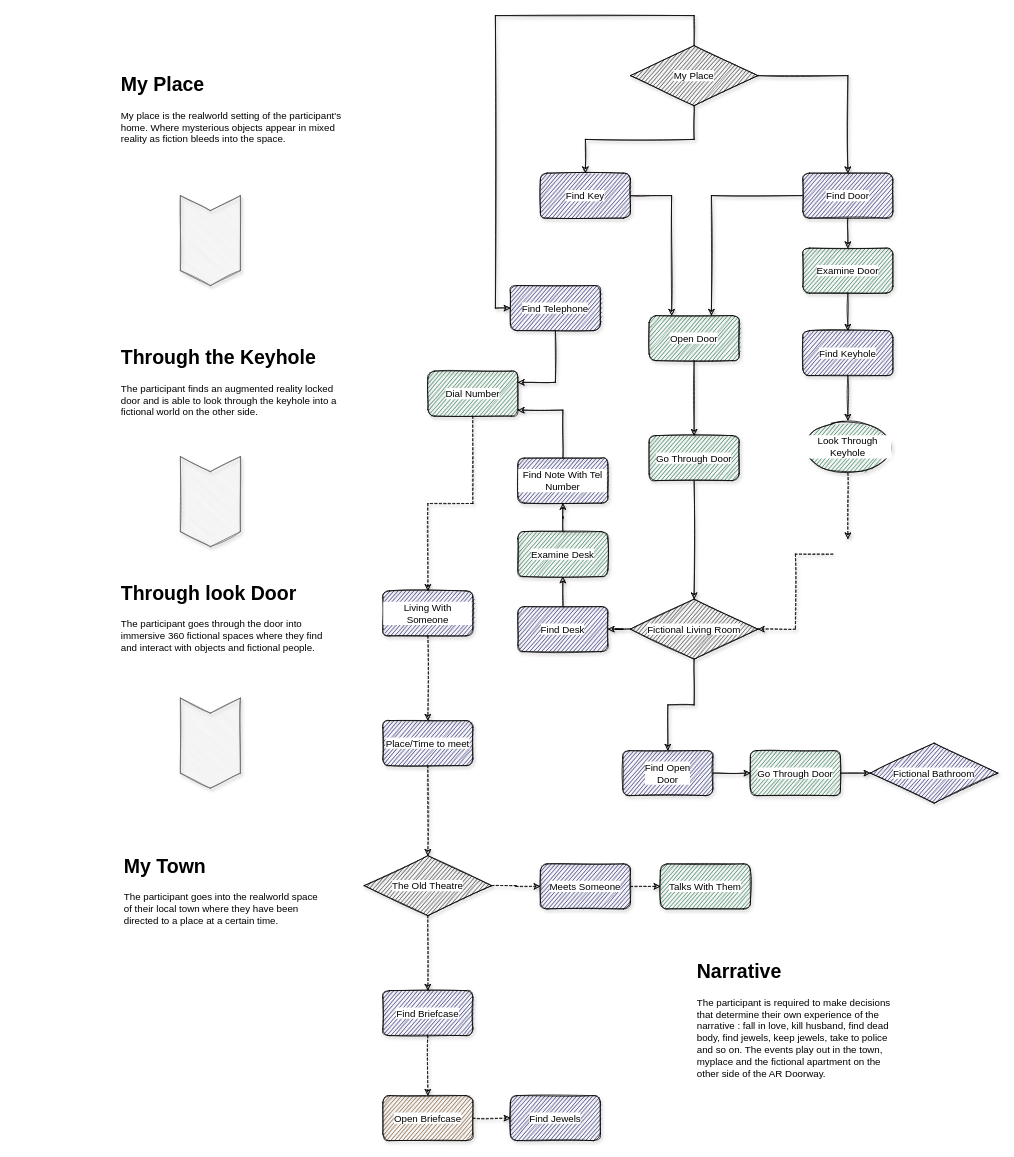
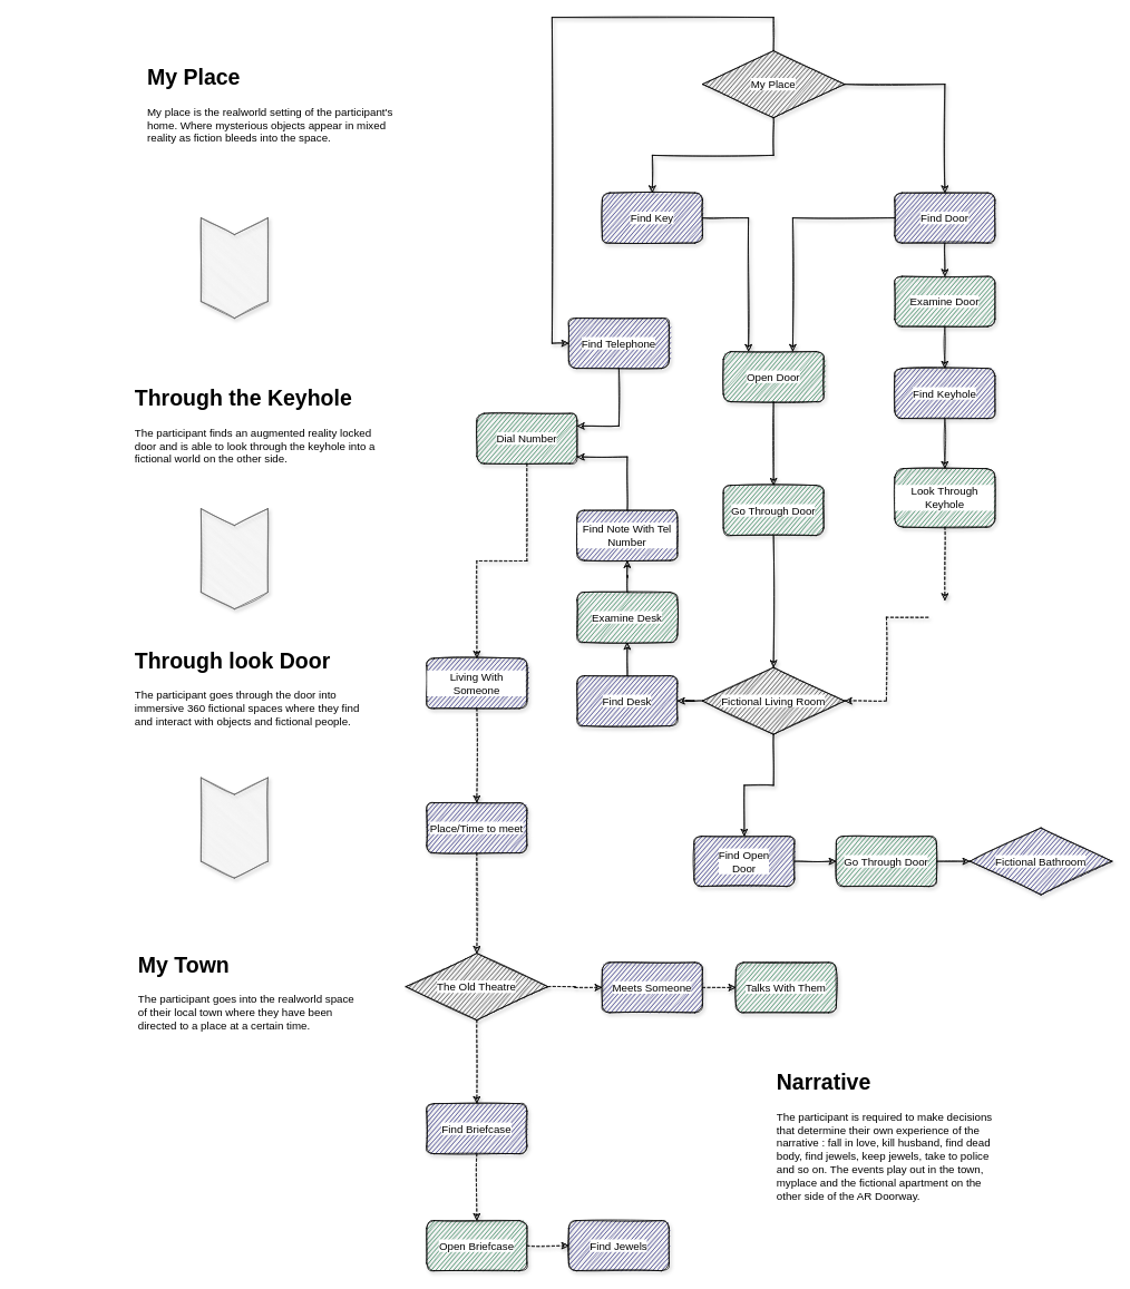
- <mxCell id="32" value="&lt;h1&gt;My Place&lt;br&gt;&lt;/h1&gt;&lt;p&gt;My place is the realworld setting of the participant's home. Where mysterious objects appear in mixed reality as fiction bleeds into the space.&lt;br&gt;&lt;/p&gt;" style="text;html=1;strokeColor=none;fillColor=none;spacing=5;spacingTop=-20;whiteSpace=wrap;overflow=hidden;rounded=0;shadow=1;labelBackgroundColor=#ffffff;sketch=1;fontSize=13;fontColor=#000000;" vertex="1" parent="1"><mxGeometry x="156" y="90" width="310" height="140" as="geometry" /></mxCell>
+ <mxCell id="32" value="&lt;h1&gt;My Place&lt;br&gt;&lt;/h1&gt;&lt;p&gt;My place is the realworld setting of the participant's home. Where mysterious objects appear in mixed reality as fiction bleeds into the space.&lt;br&gt;&lt;/p&gt;" style="text;html=1;strokeColor=none;fillColor=none;spacing=5;spacingTop=-20;whiteSpace=wrap;overflow=hidden;rounded=0;shadow=1;labelBackgroundColor=#ffffff;sketch=1;fontSize=13;fontColor=#000000;" vertex="1" parent="1"><mxGeometry x="171" y="70" width="310" height="140" as="geometry" /></mxCell>
- <mxCell id="14" value="&lt;font style=&quot;font-size: 13px;&quot;&gt;Look Through Keyhole&lt;br style=&quot;font-size: 13px;&quot;&gt;&lt;/font&gt;" style="ellipse;whiteSpace=wrap;html=1;labelBackgroundColor=#ffffff;fillColor=#006633;sketch=1;shadow=1;fontSize=13;" vertex="1" parent="1"><mxGeometry x="1070" y="560" width="120" height="70" as="geometry" /></mxCell>
+ <mxCell id="14" value="&lt;font style=&quot;font-size: 13px;&quot;&gt;Look Through Keyhole&lt;br style=&quot;font-size: 13px;&quot;&gt;&lt;/font&gt;" style="rounded=1;whiteSpace=wrap;html=1;labelBackgroundColor=#ffffff;fillColor=#006633;sketch=1;shadow=1;fontSize=13;" vertex="1" parent="1"><mxGeometry x="1070" y="560" width="120" height="70" as="geometry" /></mxCell>
- <mxCell id="65" value="Open Briefcase&lt;font style=&quot;font-size: 13px&quot;&gt;&lt;br style=&quot;font-size: 13px&quot;&gt;&lt;/font&gt;" style="rounded=1;whiteSpace=wrap;html=1;labelBackgroundColor=#ffffff;fillColor=#663300;sketch=1;shadow=1;fontSize=13;" vertex="1" parent="1"><mxGeometry x="510" y="1460" width="120" height="60" as="geometry" /></mxCell>
+ <mxCell id="65" value="Open Briefcase&lt;font style=&quot;font-size: 13px&quot;&gt;&lt;br style=&quot;font-size: 13px&quot;&gt;&lt;/font&gt;" style="rounded=1;whiteSpace=wrap;html=1;labelBackgroundColor=#ffffff;fillColor=#006633;sketch=1;shadow=1;fontSize=13;" vertex="1" parent="1"><mxGeometry x="510" y="1460" width="120" height="60" as="geometry" /></mxCell>
